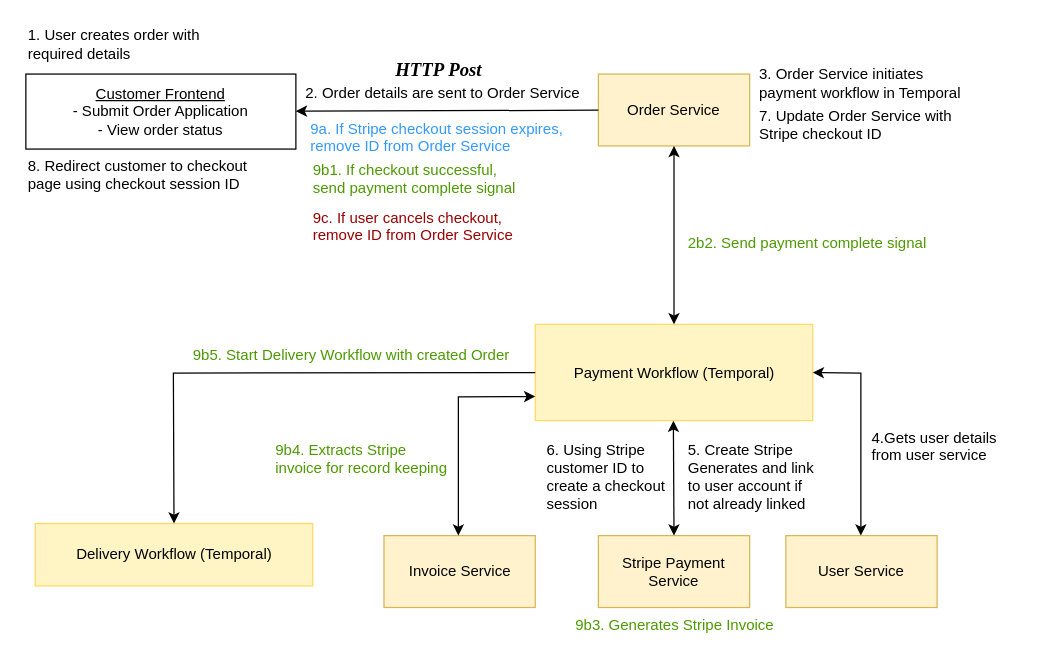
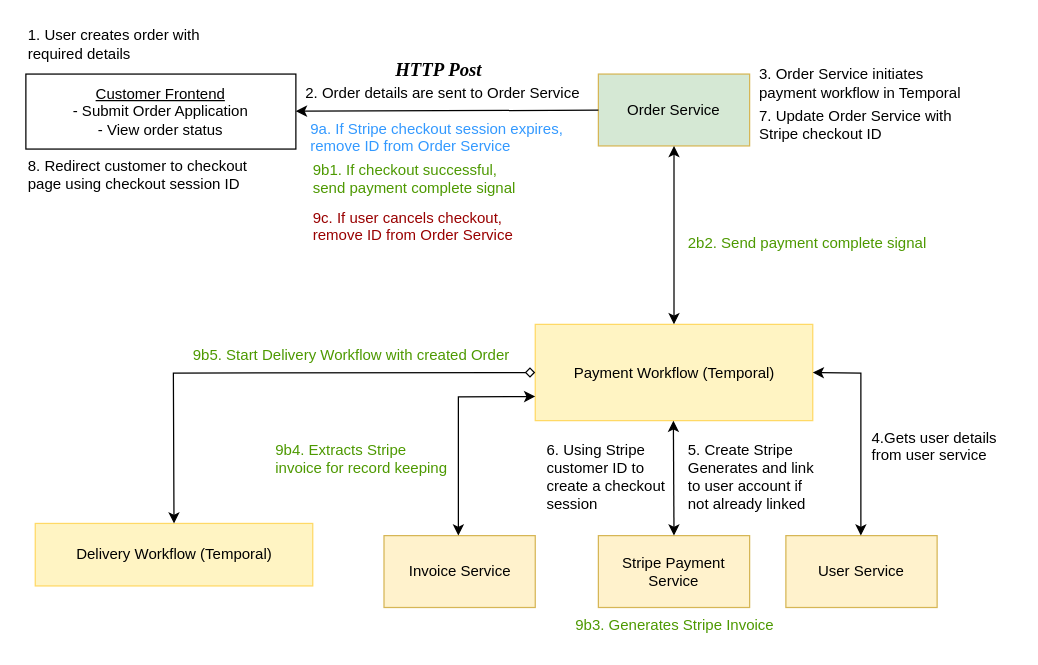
- <mxCell id="4" value="Order Service" style="rounded=0;whiteSpace=wrap;html=1;fillColor=#fff2cc;strokeColor=#d6b656;" parent="1" vertex="1"><mxGeometry x="478" y="58.75" width="121" height="57.5" as="geometry" /></mxCell>
+ <mxCell id="4" value="Order Service" style="rounded=0;whiteSpace=wrap;html=1;fillColor=#d5e8d4;strokeColor=#d6b656;" parent="1" vertex="1"><mxGeometry x="478" y="58.75" width="121" height="57.5" as="geometry" /></mxCell>
- <mxCell id="26" value="" style="endArrow=none;startArrow=classic;html=1;rounded=0;entryX=0;entryY=0.5;entryDx=0;entryDy=0;startFill=1;endFill=0;exitX=0.5;exitY=0;exitDx=0;exitDy=0;" parent="1" source="25" target="3" edge="1"><mxGeometry width="50" height="50" relative="1" as="geometry"><mxPoint x="138" y="343.5" as="sourcePoint" /><mxPoint x="200" y="232.5" as="targetPoint" /><Array as="points"><mxPoint x="138" y="298" /></Array></mxGeometry></mxCell>
+ <mxCell id="26" value="" style="endArrow=diamond;startArrow=classic;html=1;rounded=0;entryX=0;entryY=0.5;entryDx=0;entryDy=0;startFill=1;endFill=0;exitX=0.5;exitY=0;exitDx=0;exitDy=0;" parent="1" source="25" target="3" edge="1"><mxGeometry width="50" height="50" relative="1" as="geometry"><mxPoint x="138" y="343.5" as="sourcePoint" /><mxPoint x="200" y="232.5" as="targetPoint" /><Array as="points"><mxPoint x="138" y="298" /></Array></mxGeometry></mxCell>
